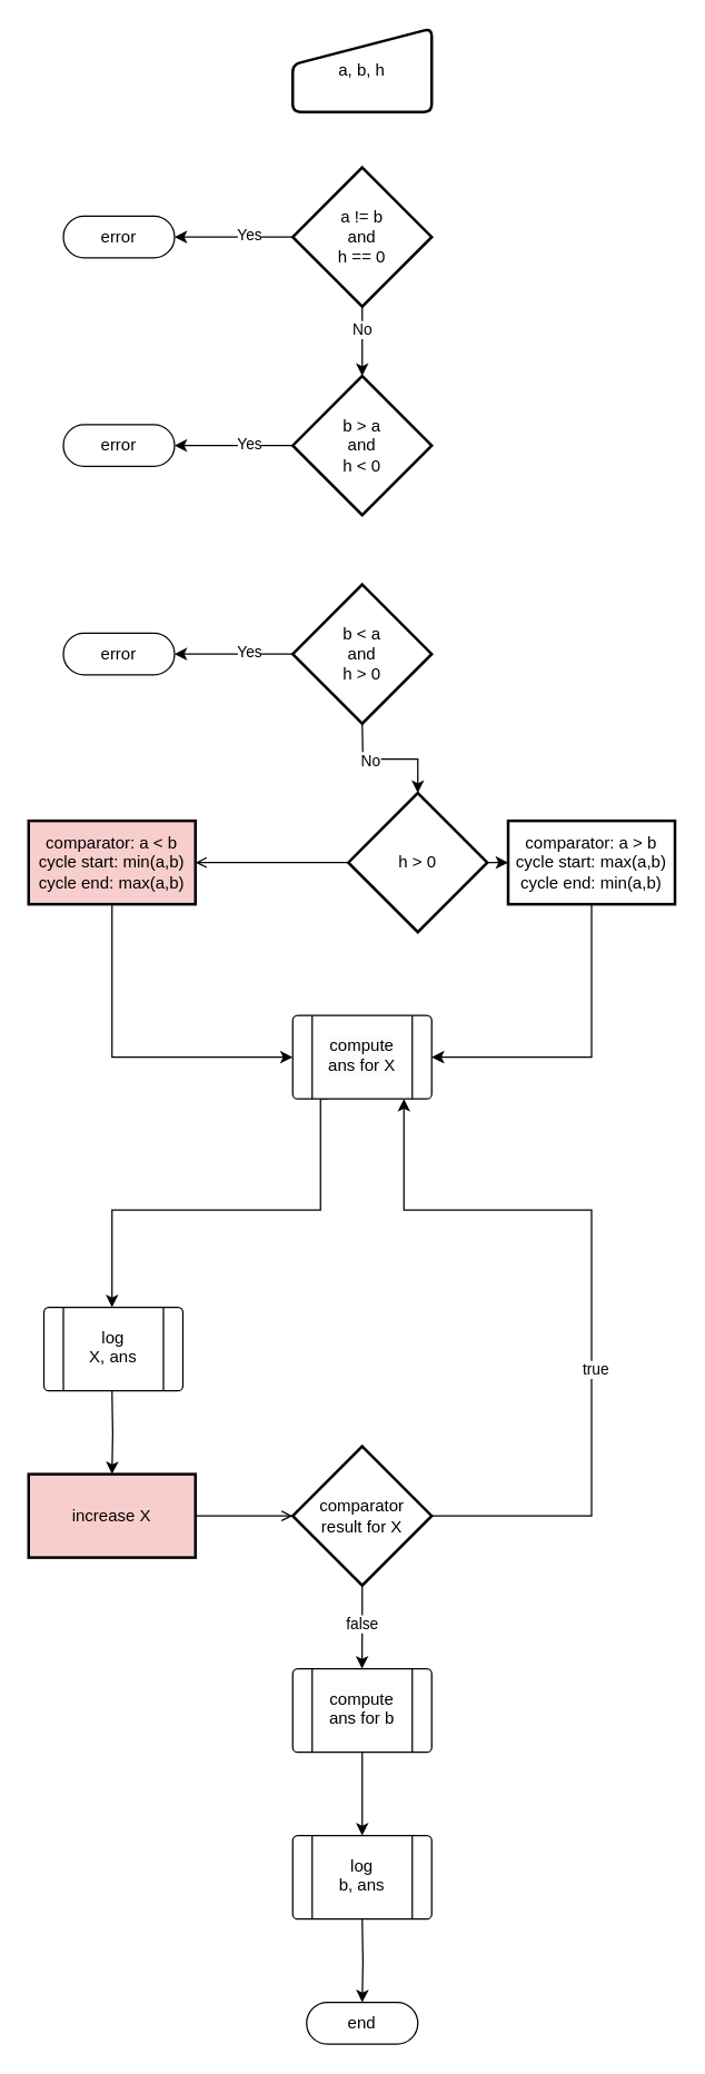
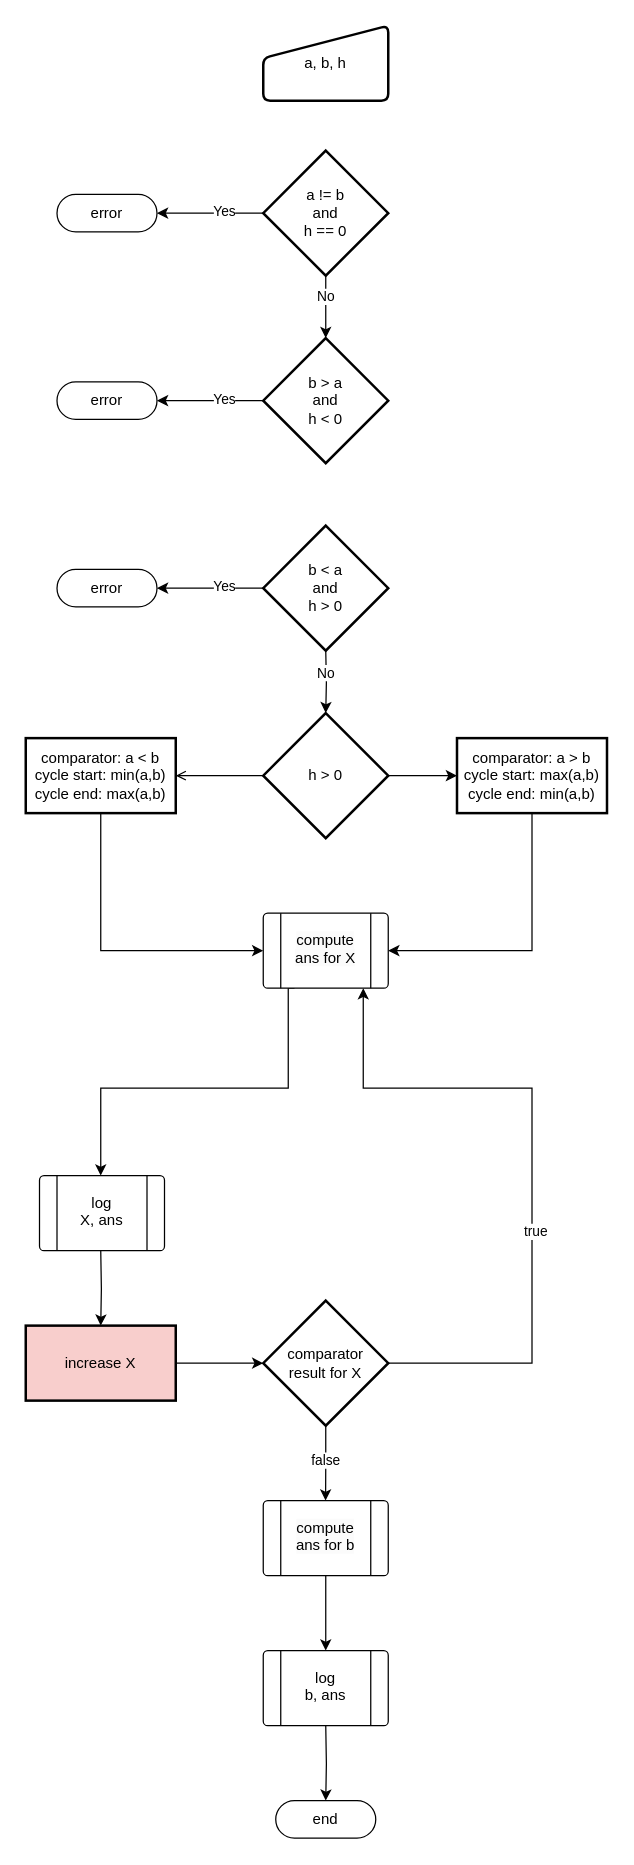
- <mxCell id="23" value="comparator: a &amp;lt; b&lt;div&gt;cycle start: min(a,b)&lt;/div&gt;&lt;div&gt;cycle end: max(a,b)&lt;/div&gt;" style="whiteSpace=wrap;html=1;strokeWidth=2;fillColor=#f8cecc;" vertex="1" parent="1"><mxGeometry x="20" y="590" width="120" height="60" as="geometry" /></mxCell>
+ <mxCell id="23" value="comparator: a &amp;lt; b&lt;div&gt;cycle start: min(a,b)&lt;/div&gt;&lt;div&gt;cycle end: max(a,b)&lt;/div&gt;" style="whiteSpace=wrap;html=1;strokeWidth=2;" vertex="1" parent="1"><mxGeometry x="20" y="590" width="120" height="60" as="geometry" /></mxCell>
- <mxCell id="19" value="&lt;div&gt;&lt;div&gt;h &amp;gt; 0&lt;/div&gt;&lt;/div&gt;" style="strokeWidth=2;html=1;shape=mxgraph.flowchart.decision;whiteSpace=wrap;" vertex="1" parent="1"><mxGeometry x="250" y="570" width="100" height="100" as="geometry" /></mxCell>
+ <mxCell id="19" value="&lt;div&gt;&lt;div&gt;h &amp;gt; 0&lt;/div&gt;&lt;/div&gt;" style="strokeWidth=2;html=1;shape=mxgraph.flowchart.decision;whiteSpace=wrap;" vertex="1" parent="1"><mxGeometry x="210" y="570" width="100" height="100" as="geometry" /></mxCell>
- <mxCell id="34" style="edgeStyle=orthogonalEdgeStyle;rounded=0;orthogonalLoop=1;jettySize=auto;html=1;exitX=1;exitY=0.5;exitDx=0;exitDy=0;entryX=0;entryY=0.5;entryDx=0;entryDy=0;entryPerimeter=0;endArrow=open;" edge="1" parent="1" source="28" target="33"><mxGeometry relative="1" as="geometry" /></mxCell>
+ <mxCell id="34" style="edgeStyle=orthogonalEdgeStyle;rounded=0;orthogonalLoop=1;jettySize=auto;html=1;exitX=1;exitY=0.5;exitDx=0;exitDy=0;entryX=0;entryY=0.5;entryDx=0;entryDy=0;entryPerimeter=0;" edge="1" parent="1" source="28" target="33"><mxGeometry relative="1" as="geometry" /></mxCell>
